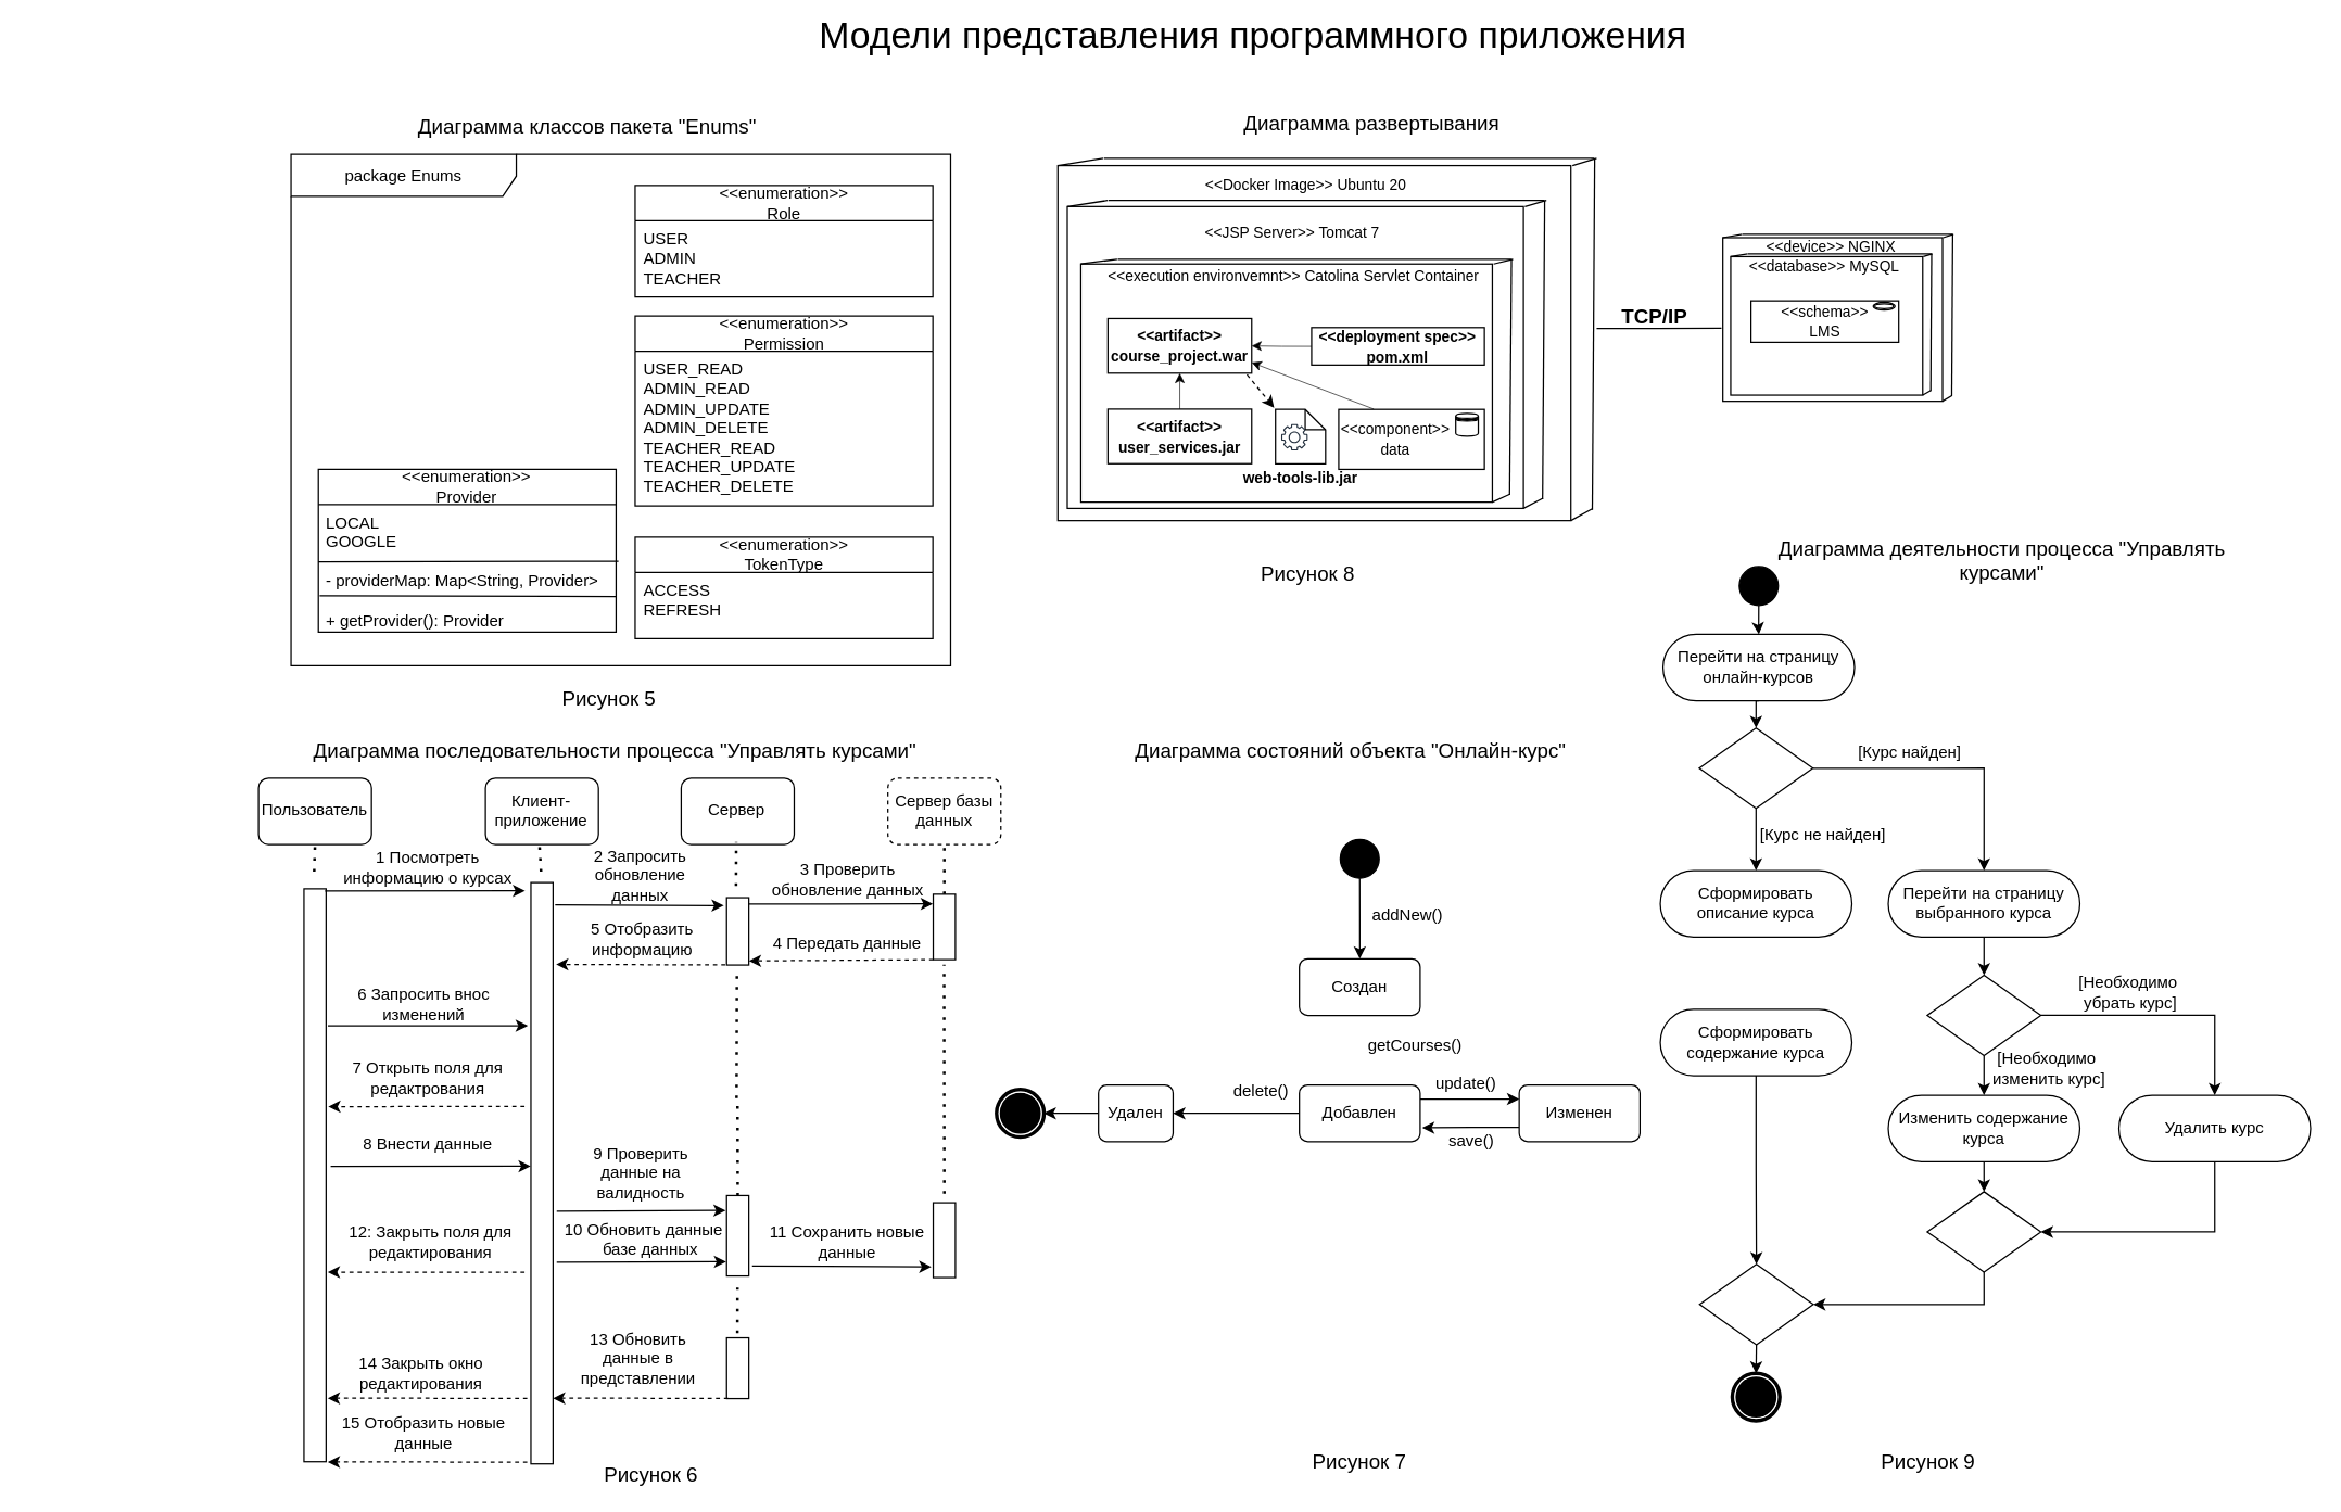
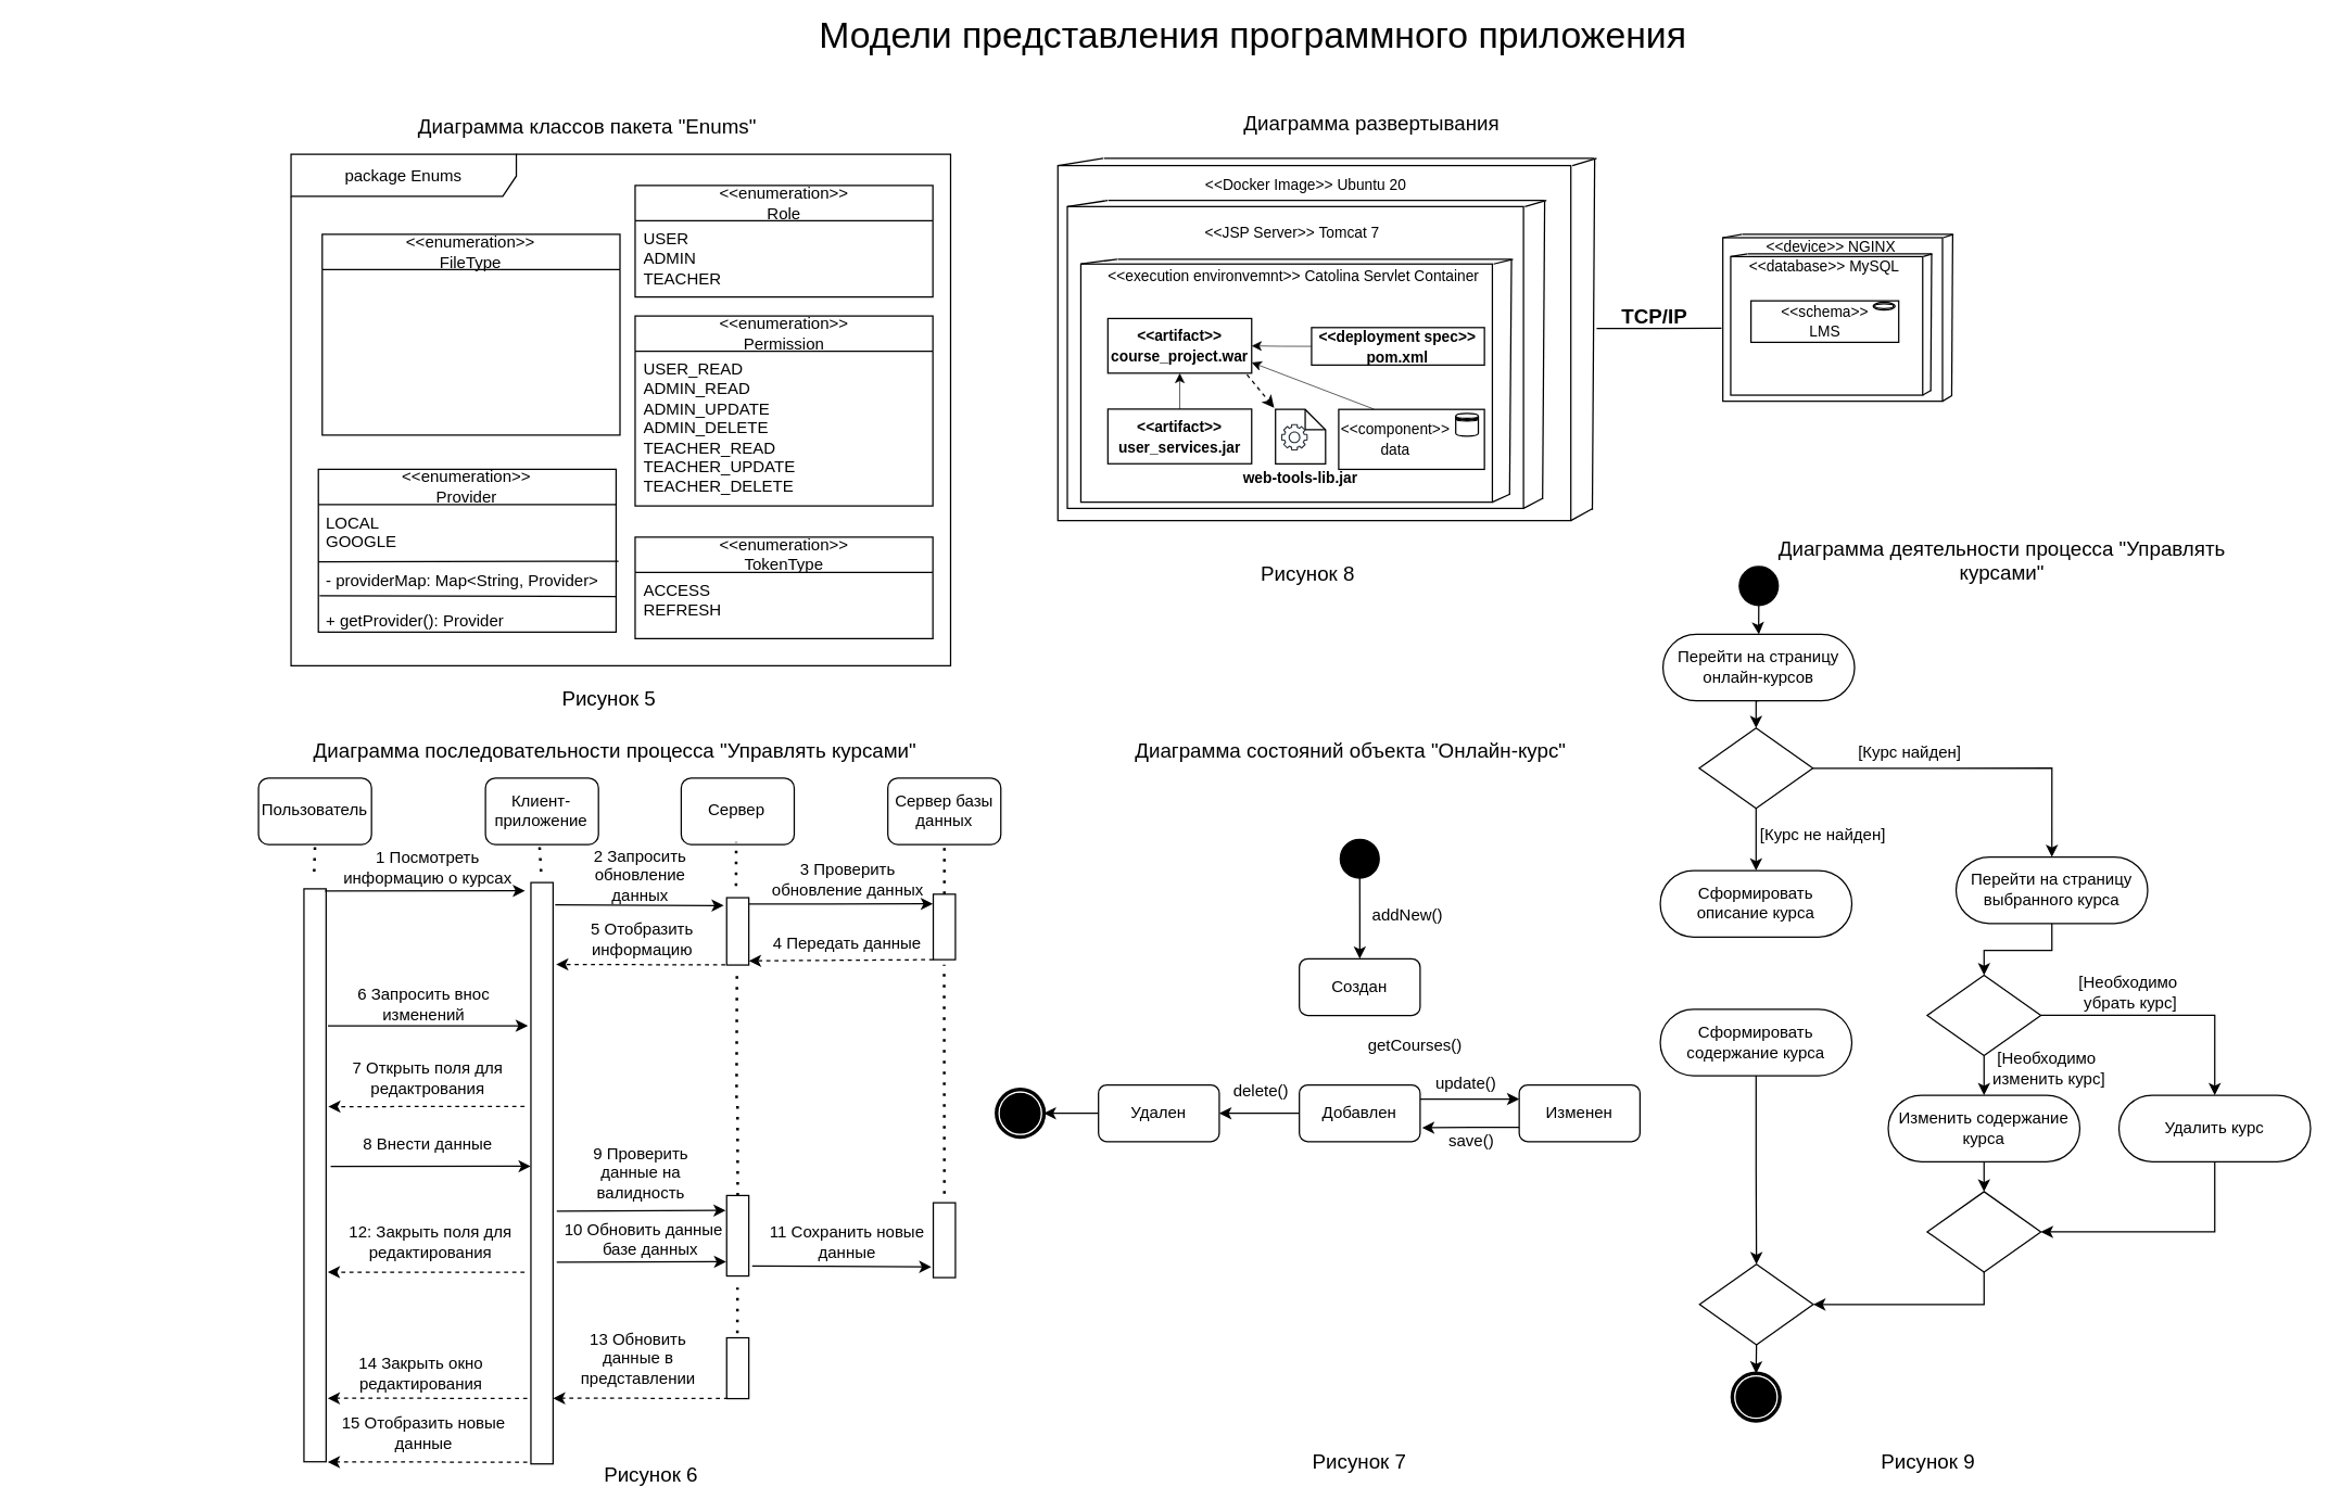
+ <mxCell id="111" value="&lt;div&gt;&amp;lt;&amp;lt;enumeration&amp;gt;&amp;gt;&lt;/div&gt;FileType" style="swimlane;fontStyle=0;childLayout=stackLayout;horizontal=1;startSize=26;fillColor=none;horizontalStack=0;resizeParent=1;resizeParentMax=0;resizeLast=0;collapsible=1;marginBottom=0;whiteSpace=wrap;html=1;container=0;" parent="1" vertex="1"><mxGeometry x="236.96" y="171.99" width="219.39" height="148.01" as="geometry" /></mxCell>
- <mxCell id="13" value="Сервер базы данных" style="rounded=1;whiteSpace=wrap;html=1;dashed=1;" parent="1" vertex="1"><mxGeometry x="653.726" y="572.803" width="83.274" height="48.954" as="geometry" /></mxCell>
+ <mxCell id="13" value="Сервер базы данных" style="rounded=1;whiteSpace=wrap;html=1;" parent="1" vertex="1"><mxGeometry x="653.726" y="572.803" width="83.274" height="48.954" as="geometry" /></mxCell>
- <mxCell id="89" value="Перейти на страницу выбранного курса" style="rounded=1;whiteSpace=wrap;html=1;arcSize=50;container=0;" parent="1" vertex="1"><mxGeometry x="1390.89" y="640.93" width="141.18" height="49" as="geometry" /></mxCell>
+ <mxCell id="89" value="Перейти на страницу выбранного курса" style="rounded=1;whiteSpace=wrap;html=1;arcSize=50;container=0;" parent="1" vertex="1"><mxGeometry x="1440.89" y="630.93" width="141.18" height="49" as="geometry" /></mxCell>
- <mxCell id="74" value="&lt;font style=&quot;font-size: 12px;&quot;&gt;Удален&lt;/font&gt;" style="rounded=1;whiteSpace=wrap;html=1;" parent="1" vertex="1"><mxGeometry x="808.95" y="798.93" width="55" height="41.87" as="geometry" /></mxCell>
+ <mxCell id="74" value="&lt;font style=&quot;font-size: 12px;&quot;&gt;Удален&lt;/font&gt;" style="rounded=1;whiteSpace=wrap;html=1;" parent="1" vertex="1"><mxGeometry x="808.95" y="798.93" width="89" height="41.87" as="geometry" /></mxCell>
